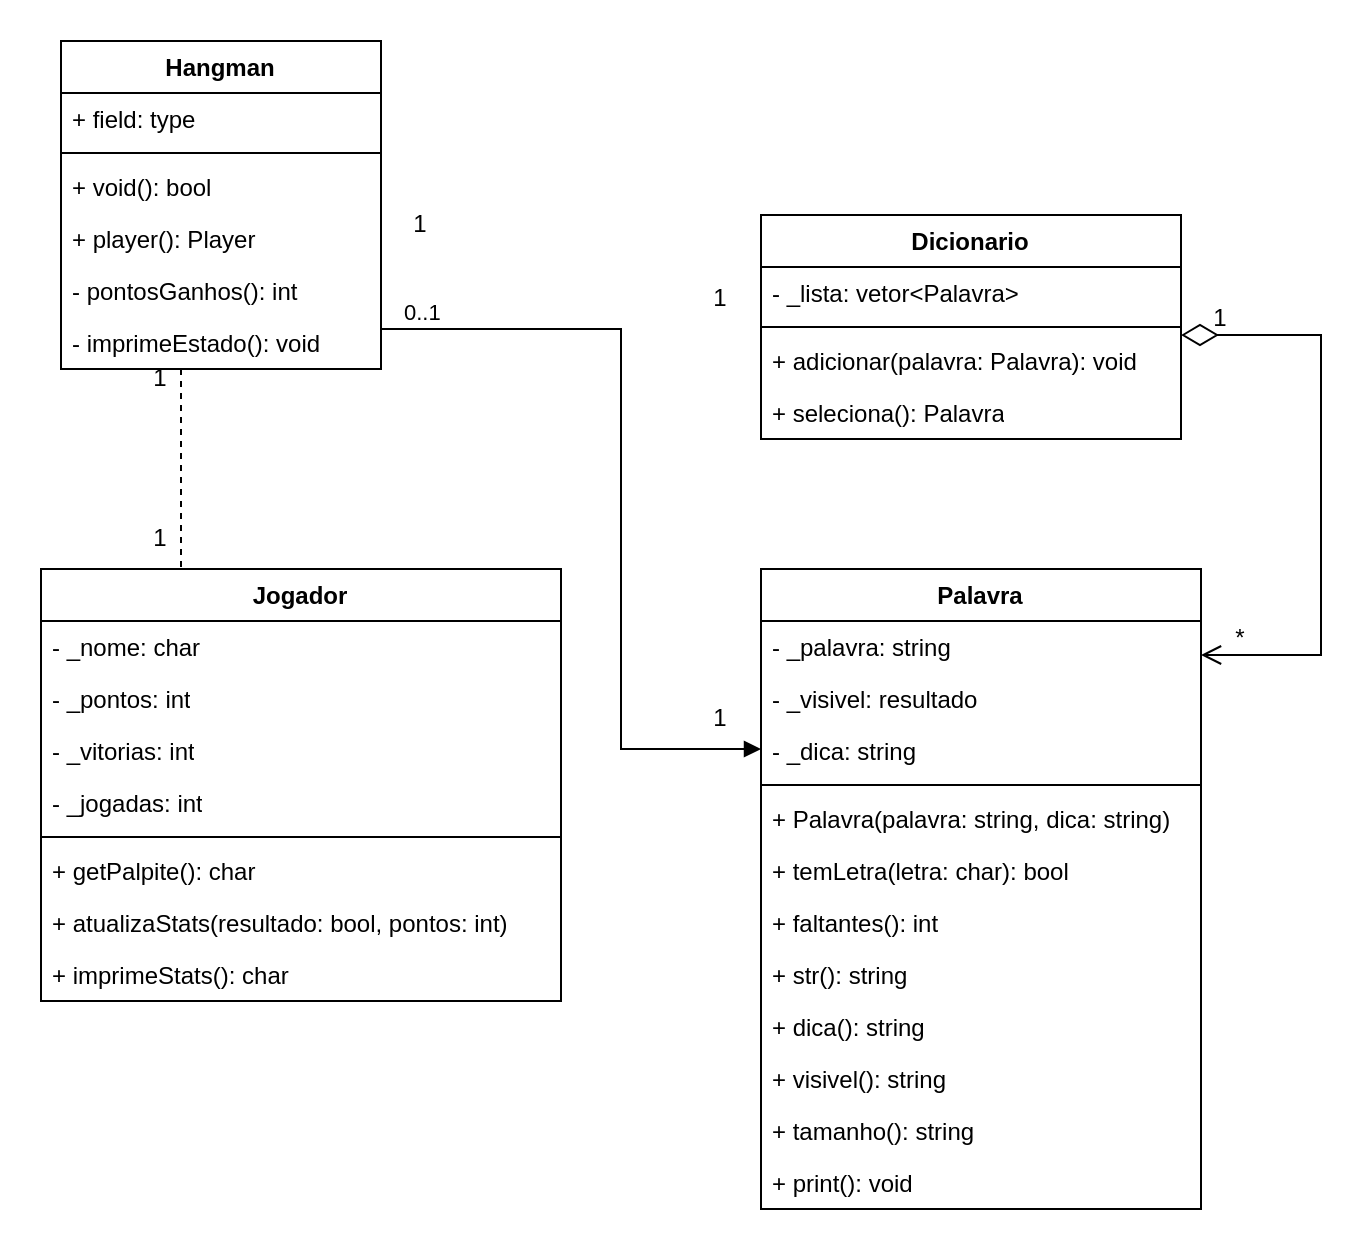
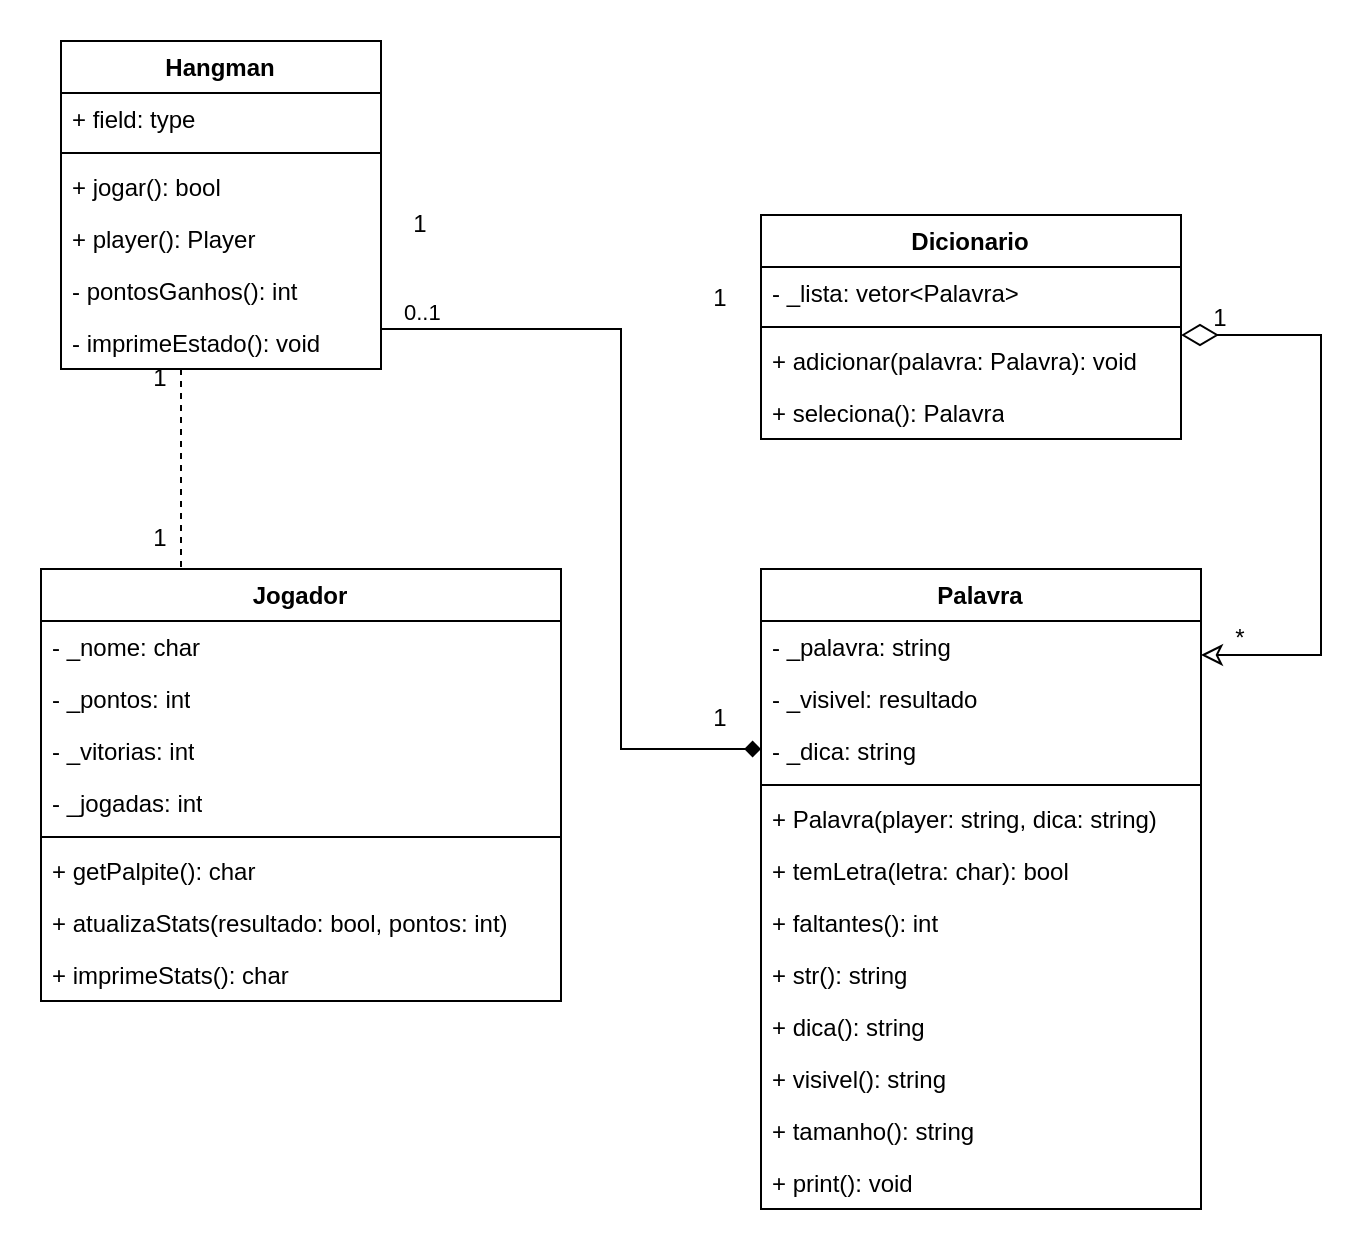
- <mxCell id="5" value="+ void(): bool" style="text;strokeColor=none;fillColor=none;align=left;verticalAlign=top;spacingLeft=4;spacingRight=4;overflow=hidden;rotatable=0;points=[[0,0.5],[1,0.5]];portConstraint=eastwest;whiteSpace=wrap;html=1;" vertex="1" parent="2"><mxGeometry y="60" width="160" height="26" as="geometry" /></mxCell>
+ <mxCell id="5" value="+ jogar(): bool" style="text;strokeColor=none;fillColor=none;align=left;verticalAlign=top;spacingLeft=4;spacingRight=4;overflow=hidden;rotatable=0;points=[[0,0.5],[1,0.5]];portConstraint=eastwest;whiteSpace=wrap;html=1;" vertex="1" parent="2"><mxGeometry y="60" width="160" height="26" as="geometry" /></mxCell>
- <mxCell id="31" style="edgeStyle=orthogonalEdgeStyle;rounded=0;orthogonalLoop=1;jettySize=auto;html=1;endArrow=open;endFill=0;startArrow=diamondThin;startFill=0;endSize=8;startSize=16;" parent="1" source="32" target="9" edge="1"><mxGeometry relative="1" as="geometry"><Array as="points"><mxPoint x="660" y="167" /><mxPoint x="660" y="327" /></Array></mxGeometry></mxCell>
+ <mxCell id="31" style="edgeStyle=orthogonalEdgeStyle;rounded=0;orthogonalLoop=1;jettySize=auto;html=1;endArrow=classic;endFill=0;startArrow=diamondThin;startFill=0;endSize=8;startSize=16;" parent="1" source="32" target="9" edge="1"><mxGeometry relative="1" as="geometry"><Array as="points"><mxPoint x="660" y="167" /><mxPoint x="660" y="327" /></Array></mxGeometry></mxCell>
- <mxCell id="45" value="" style="endArrow=block;endFill=1;html=1;edgeStyle=orthogonalEdgeStyle;align=left;verticalAlign=top;rounded=0;" edge="1" parent="1" source="2" target="9"><mxGeometry x="-0.895" y="-10" relative="1" as="geometry"><mxPoint x="250" y="214" as="sourcePoint" /><mxPoint x="320" y="164" as="targetPoint" /><Array as="points"><mxPoint x="310" y="164" /><mxPoint x="310" y="374" /></Array><mxPoint as="offset" /></mxGeometry></mxCell>
+ <mxCell id="45" value="" style="endArrow=diamond;endFill=1;html=1;edgeStyle=orthogonalEdgeStyle;align=left;verticalAlign=top;rounded=0;" edge="1" parent="1" source="2" target="9"><mxGeometry x="-0.895" y="-10" relative="1" as="geometry"><mxPoint x="250" y="214" as="sourcePoint" /><mxPoint x="320" y="164" as="targetPoint" /><Array as="points"><mxPoint x="310" y="164" /><mxPoint x="310" y="374" /></Array><mxPoint as="offset" /></mxGeometry></mxCell>
- <mxCell id="14" value="+ Palavra(palavra: string, dica: string)" style="text;strokeColor=none;fillColor=none;align=left;verticalAlign=top;spacingLeft=4;spacingRight=4;overflow=hidden;rotatable=0;points=[[0,0.5],[1,0.5]];portConstraint=eastwest;whiteSpace=wrap;html=1;" parent="9" vertex="1"><mxGeometry y="112" width="220" height="26" as="geometry" /></mxCell>
+ <mxCell id="14" value="+ Palavra(player: string, dica: string)" style="text;strokeColor=none;fillColor=none;align=left;verticalAlign=top;spacingLeft=4;spacingRight=4;overflow=hidden;rotatable=0;points=[[0,0.5],[1,0.5]];portConstraint=eastwest;whiteSpace=wrap;html=1;" parent="9" vertex="1"><mxGeometry y="112" width="220" height="26" as="geometry" /></mxCell>
